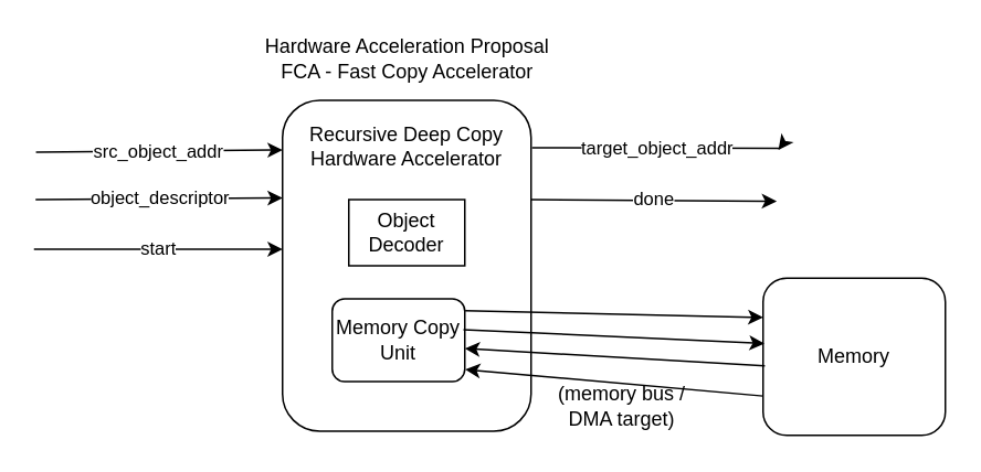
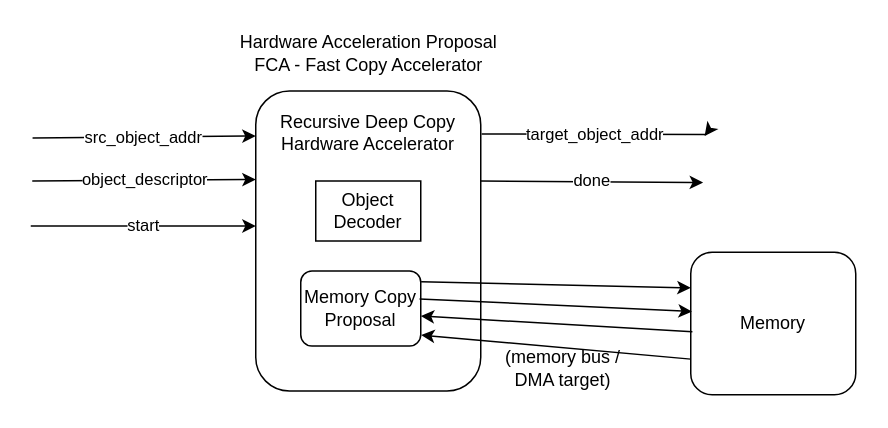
- <mxCell id="7" value="Memory Copy Unit" style="rounded=1;whiteSpace=wrap;html=1;" vertex="1" parent="1"><mxGeometry x="200" y="180" width="80" height="50" as="geometry" /></mxCell>
+ <mxCell id="7" value="Memory Copy Proposal" style="rounded=1;whiteSpace=wrap;html=1;" vertex="1" parent="1"><mxGeometry x="200" y="180" width="80" height="50" as="geometry" /></mxCell>
